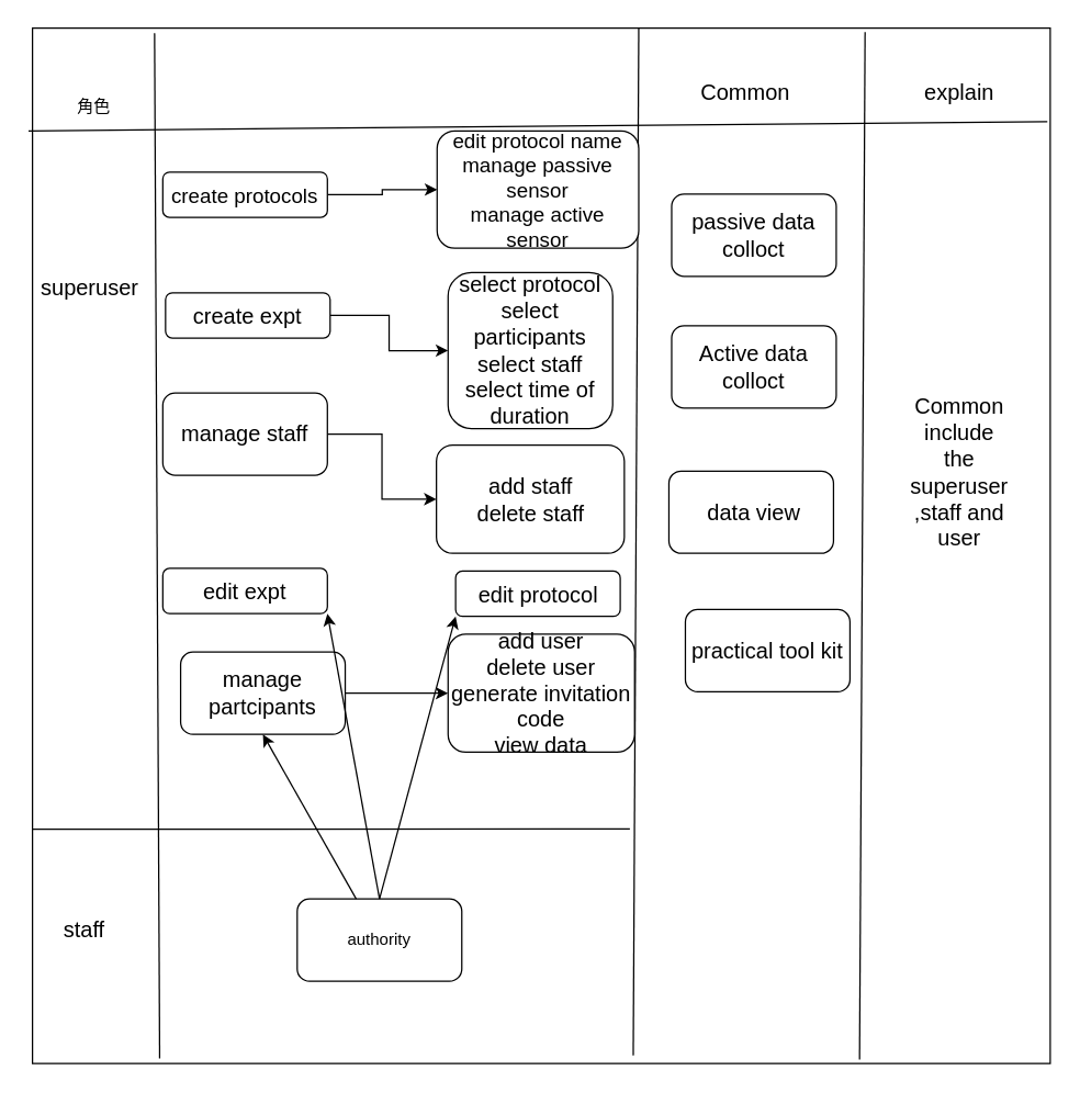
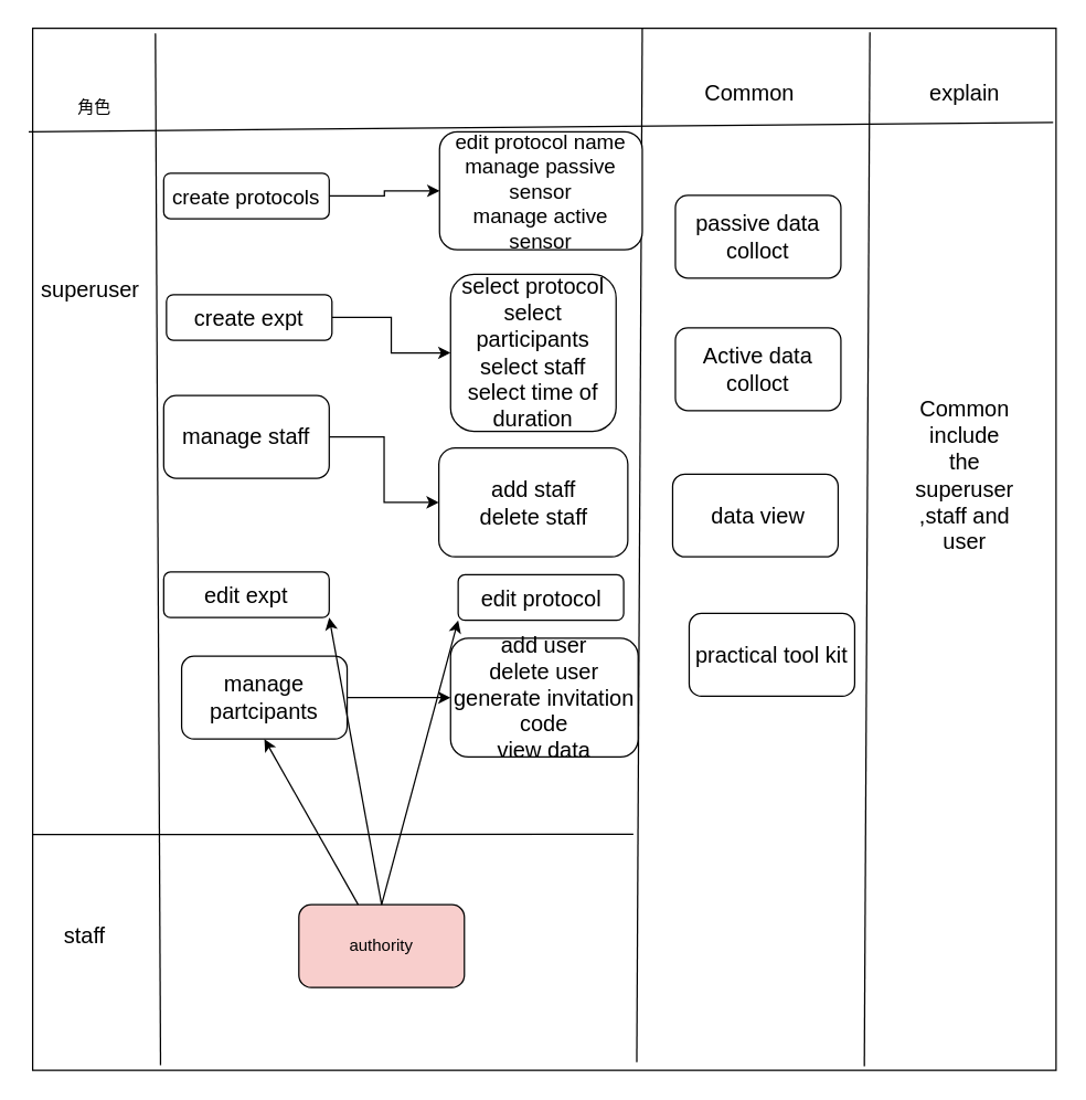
- <mxCell id="17" value="authority" style="rounded=1;whiteSpace=wrap;html=1;" vertex="1" parent="1"><mxGeometry x="216" y="655" width="120" height="60" as="geometry" /></mxCell>
+ <mxCell id="17" value="authority" style="rounded=1;whiteSpace=wrap;html=1;fillColor=#f8cecc;" vertex="1" parent="1"><mxGeometry x="216" y="655" width="120" height="60" as="geometry" /></mxCell>
